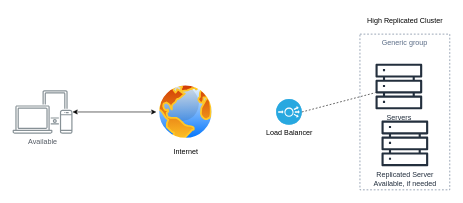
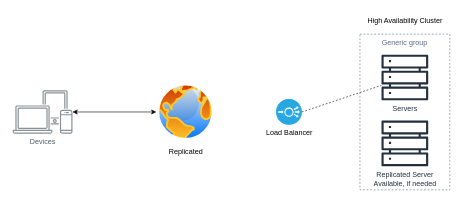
- <mxCell id="10" value="High Replicated Cluster" style="text;html=1;align=center;verticalAlign=middle;resizable=0;points=[];autosize=1;strokeColor=none;fillColor=none;" vertex="1" parent="1"><mxGeometry x="600" y="20" width="150" height="30" as="geometry" /></mxCell>
+ <mxCell id="10" value="High Availability Cluster" style="text;html=1;align=center;verticalAlign=middle;resizable=0;points=[];autosize=1;strokeColor=none;fillColor=none;" vertex="1" parent="1"><mxGeometry x="600" y="20" width="150" height="30" as="geometry" /></mxCell>
- <mxCell id="6" value="Servers" style="sketch=0;outlineConnect=0;fontColor=#232F3E;gradientColor=none;fillColor=#232F3D;strokeColor=none;dashed=0;verticalLabelPosition=bottom;verticalAlign=top;align=center;html=1;fontSize=12;fontStyle=0;aspect=fixed;pointerEvents=1;shape=mxgraph.aws4.servers;" vertex="1" parent="1"><mxGeometry x="626" y="105" width="78" height="78" as="geometry" /></mxCell>
+ <mxCell id="6" value="Servers" style="sketch=0;outlineConnect=0;fontColor=#232F3E;gradientColor=none;fillColor=#232F3D;strokeColor=none;dashed=0;verticalLabelPosition=bottom;verticalAlign=top;align=center;html=1;fontSize=12;fontStyle=0;aspect=fixed;pointerEvents=1;shape=mxgraph.aws4.servers;" vertex="1" parent="1"><mxGeometry x="636" y="90" width="78" height="78" as="geometry" /></mxCell>
- <mxCell id="2" value="Available" style="sketch=0;outlineConnect=0;gradientColor=none;fontColor=#545B64;strokeColor=none;fillColor=#879196;dashed=0;verticalLabelPosition=bottom;verticalAlign=top;align=center;html=1;fontSize=12;fontStyle=0;aspect=fixed;shape=mxgraph.aws4.illustration_devices;pointerEvents=1" vertex="1" parent="1"><mxGeometry x="20" y="150" width="100" height="73" as="geometry" /></mxCell>
+ <mxCell id="2" value="Devices" style="sketch=0;outlineConnect=0;gradientColor=none;fontColor=#545B64;strokeColor=none;fillColor=#879196;dashed=0;verticalLabelPosition=bottom;verticalAlign=top;align=center;html=1;fontSize=12;fontStyle=0;aspect=fixed;shape=mxgraph.aws4.illustration_devices;pointerEvents=1" vertex="1" parent="1"><mxGeometry x="20" y="150" width="100" height="73" as="geometry" /></mxCell>
- <mxCell id="3" value="Internet" style="image;aspect=fixed;perimeter=ellipsePerimeter;html=1;align=center;shadow=0;dashed=0;spacingTop=3;image=img/lib/active_directory/internet_globe.svg;" vertex="1" parent="1"><mxGeometry x="260" y="137.5" width="98" height="98" as="geometry" /></mxCell>
+ <mxCell id="3" value="Replicated" style="image;aspect=fixed;perimeter=ellipsePerimeter;html=1;align=center;shadow=0;dashed=0;spacingTop=3;image=img/lib/active_directory/internet_globe.svg;" vertex="1" parent="1"><mxGeometry x="260" y="137.5" width="98" height="98" as="geometry" /></mxCell>
